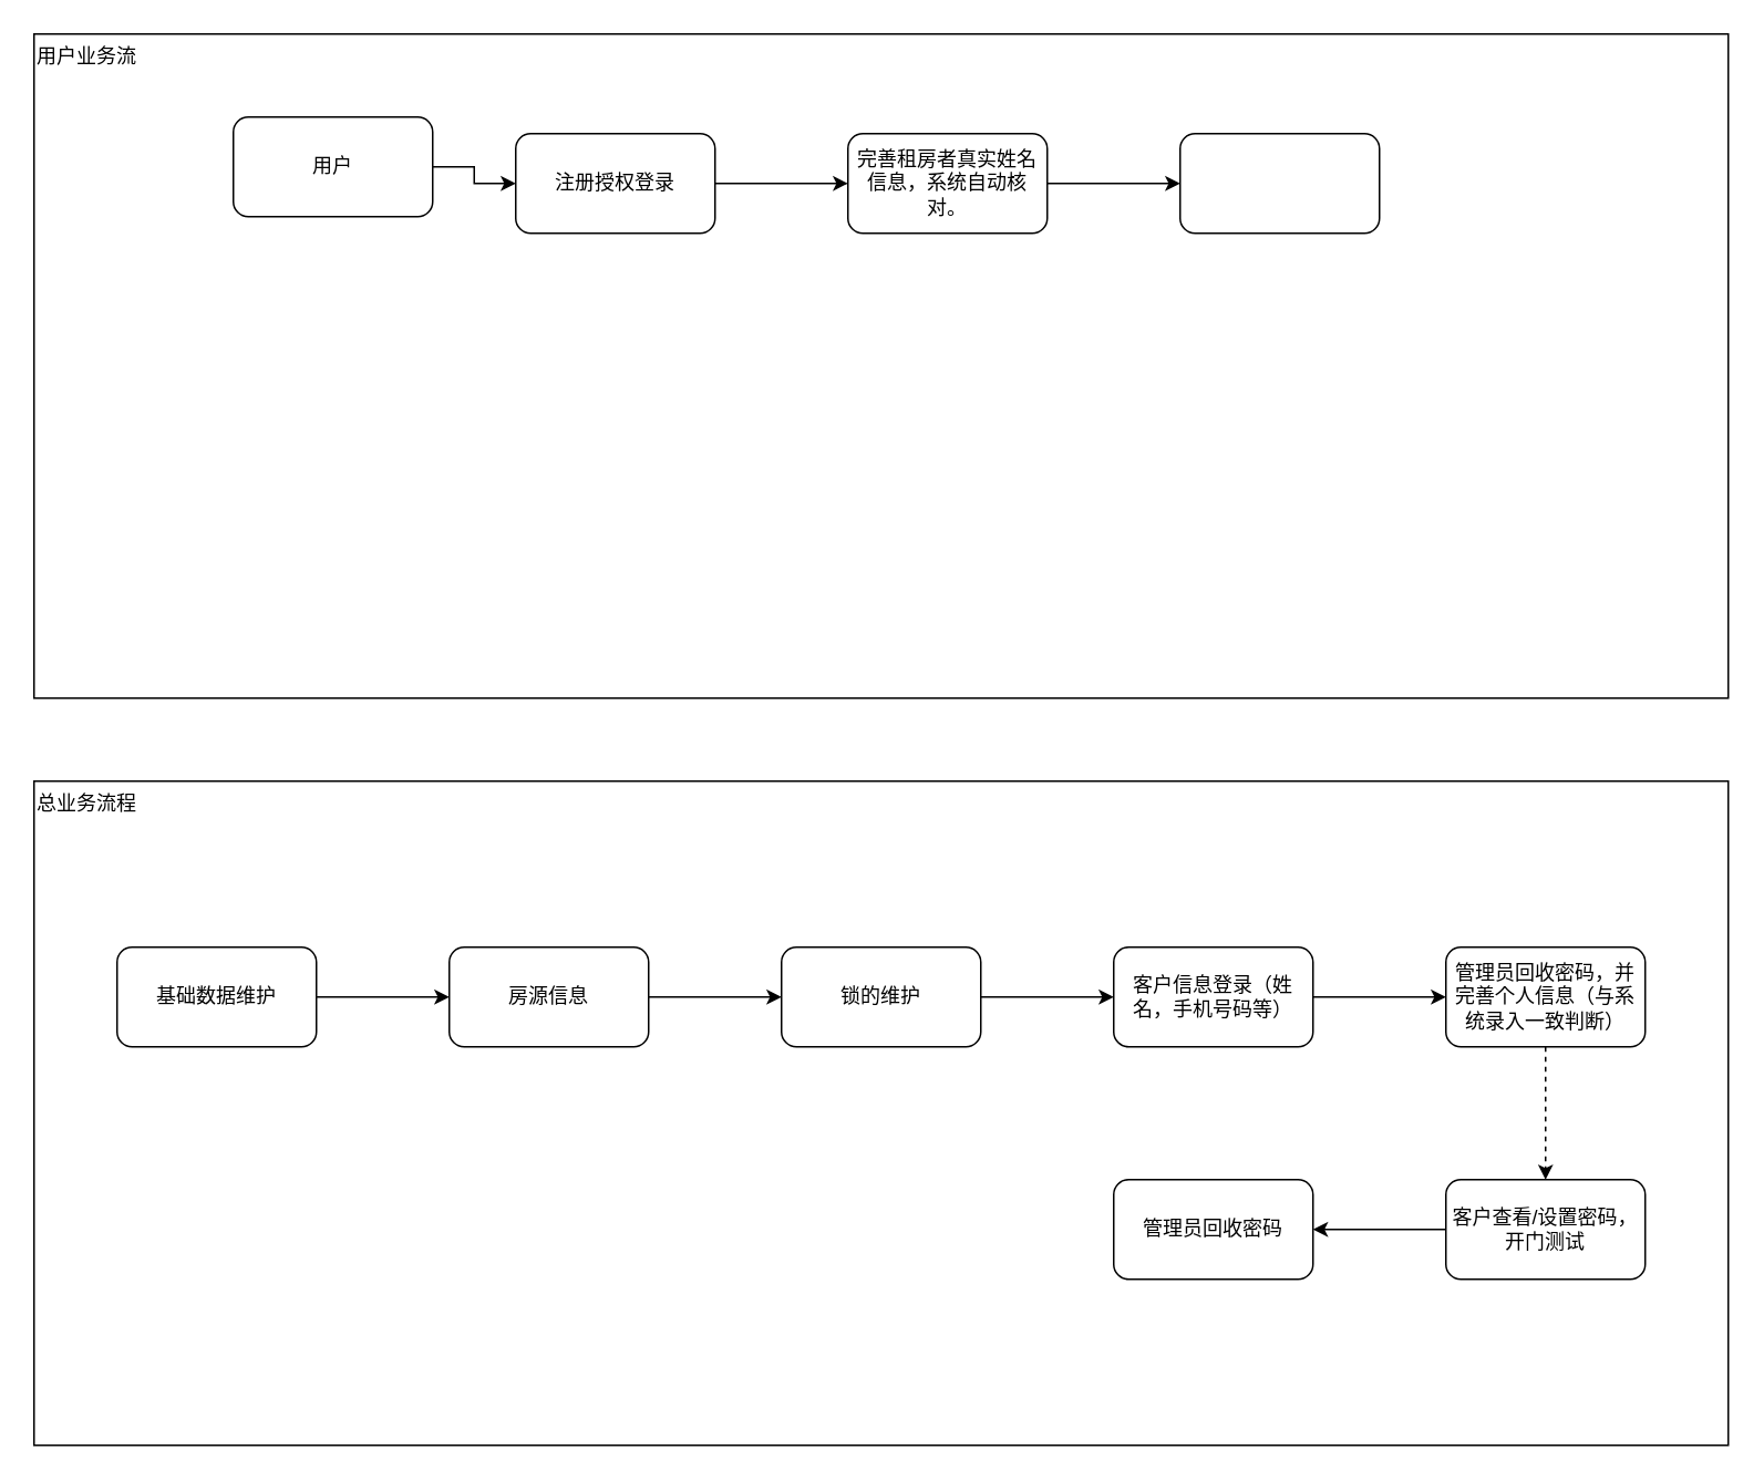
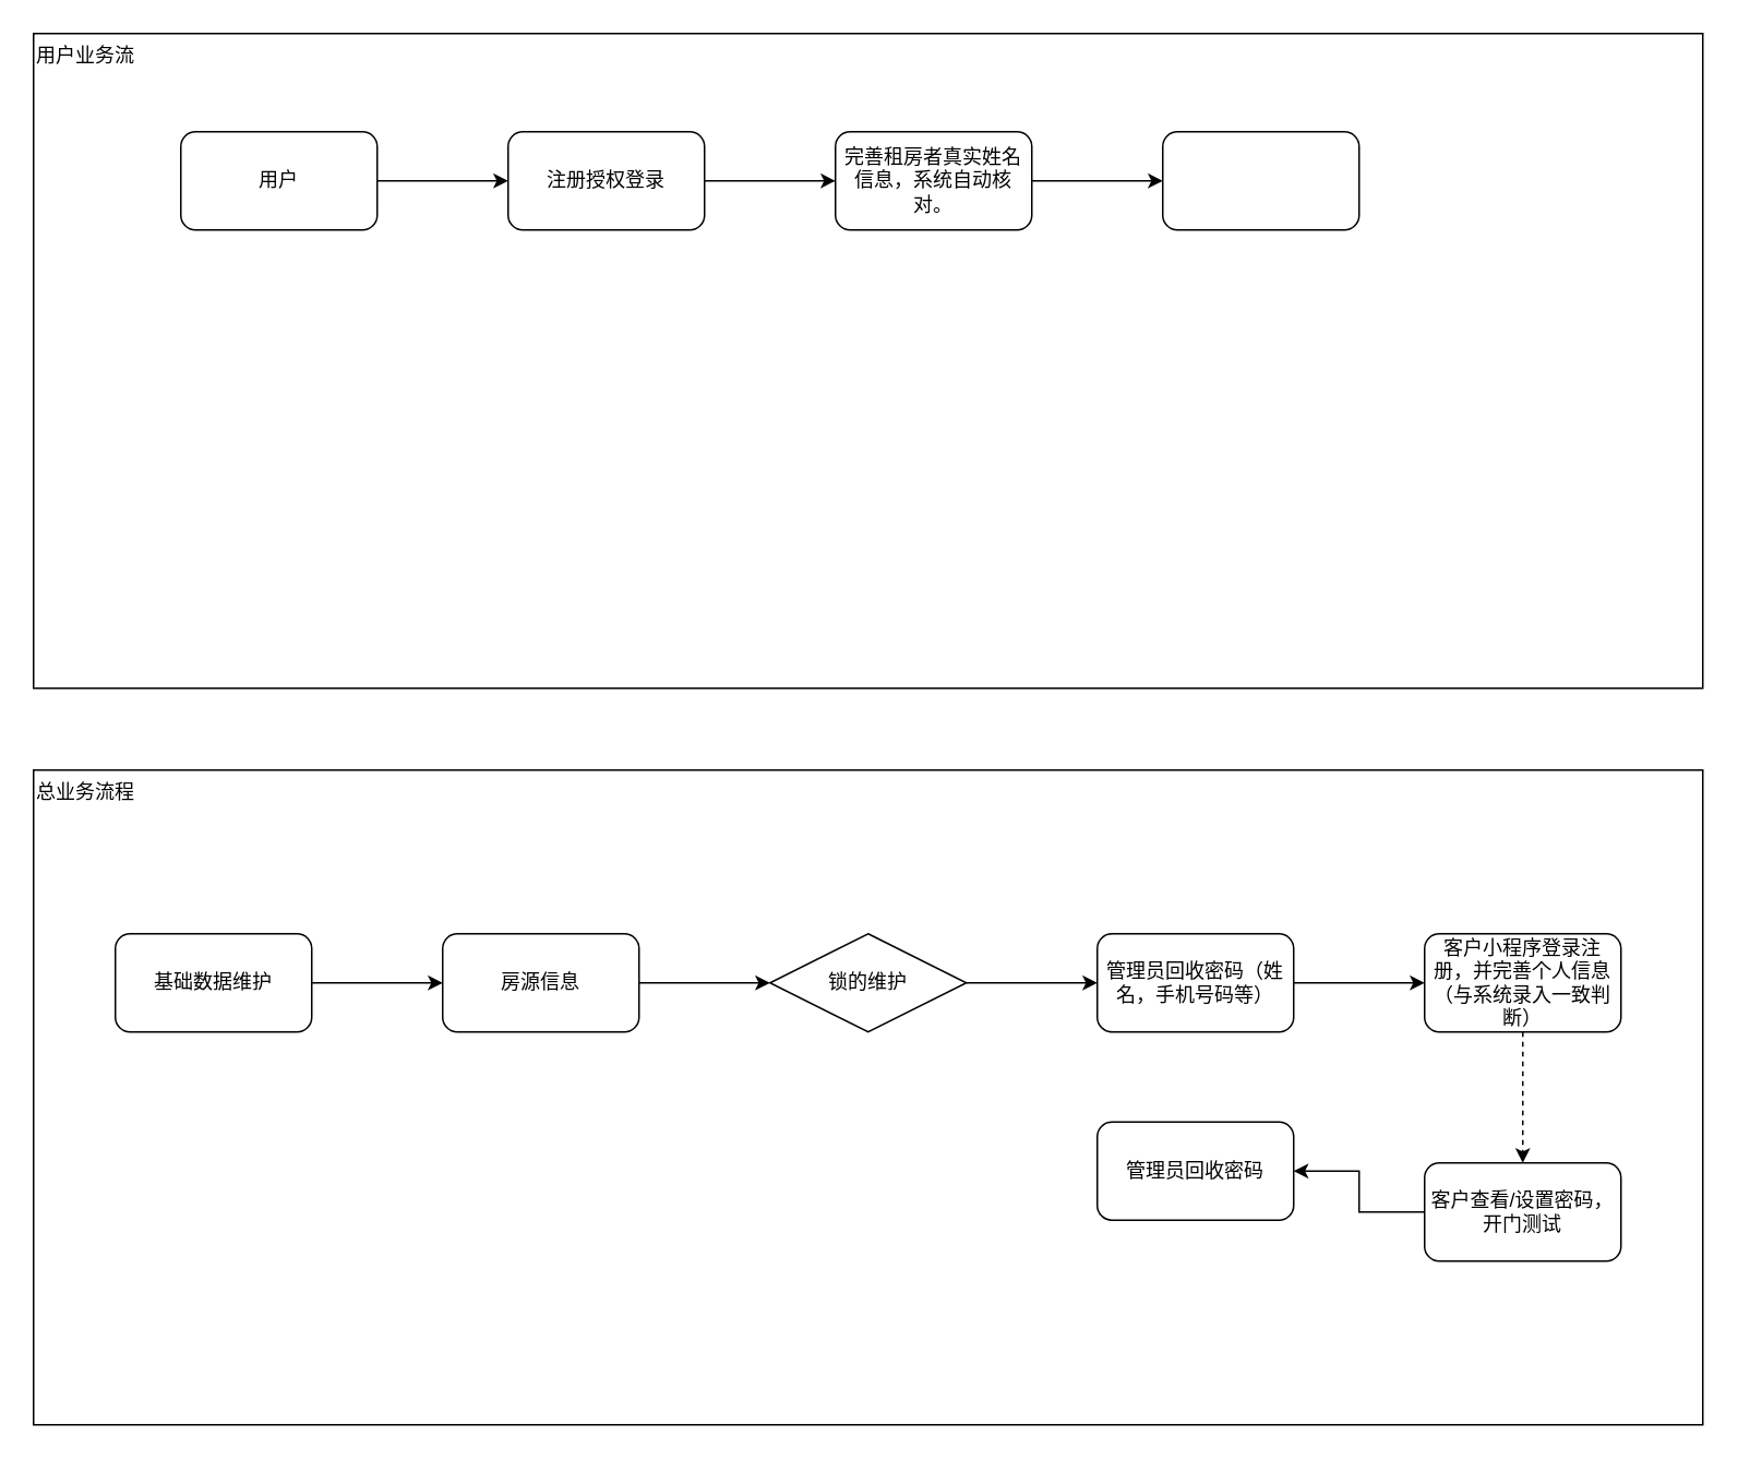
- <mxCell id="5" value="用户" style="rounded=1;whiteSpace=wrap;html=1;" parent="1" vertex="1"><mxGeometry x="140" y="70" width="120" height="60" as="geometry" /></mxCell>
+ <mxCell id="5" value="用户" style="rounded=1;whiteSpace=wrap;html=1;" parent="1" vertex="1"><mxGeometry x="110" y="80" width="120" height="60" as="geometry" /></mxCell>
- <mxCell id="16" value="锁的维护" style="whiteSpace=wrap;html=1;rounded=1;" parent="1" vertex="1"><mxGeometry x="470" y="570" width="120" height="60" as="geometry" /></mxCell>
+ <mxCell id="16" value="锁的维护" style="rhombus;whiteSpace=wrap;html=1;" parent="1" vertex="1"><mxGeometry x="470" y="570" width="120" height="60" as="geometry" /></mxCell>
- <mxCell id="18" value="客户信息登录（姓名，手机号码等）" style="whiteSpace=wrap;html=1;rounded=1;" parent="1" vertex="1"><mxGeometry x="670" y="570" width="120" height="60" as="geometry" /></mxCell>
+ <mxCell id="18" value="管理员回收密码（姓名，手机号码等）" style="whiteSpace=wrap;html=1;rounded=1;" parent="1" vertex="1"><mxGeometry x="670" y="570" width="120" height="60" as="geometry" /></mxCell>
- <mxCell id="20" value="管理员回收密码，并完善个人信息（与系统录入一致判断）" style="whiteSpace=wrap;html=1;rounded=1;" parent="1" vertex="1"><mxGeometry x="870" y="570" width="120" height="60" as="geometry" /></mxCell>
+ <mxCell id="20" value="客户小程序登录注册，并完善个人信息（与系统录入一致判断）" style="whiteSpace=wrap;html=1;rounded=1;" parent="1" vertex="1"><mxGeometry x="870" y="570" width="120" height="60" as="geometry" /></mxCell>
- <mxCell id="23" value="管理员回收密码" style="whiteSpace=wrap;html=1;rounded=1;" parent="1" vertex="1"><mxGeometry x="670" y="710" width="120" height="60" as="geometry" /></mxCell>
+ <mxCell id="23" value="管理员回收密码" style="whiteSpace=wrap;html=1;rounded=1;" parent="1" vertex="1"><mxGeometry x="670" y="685" width="120" height="60" as="geometry" /></mxCell>
